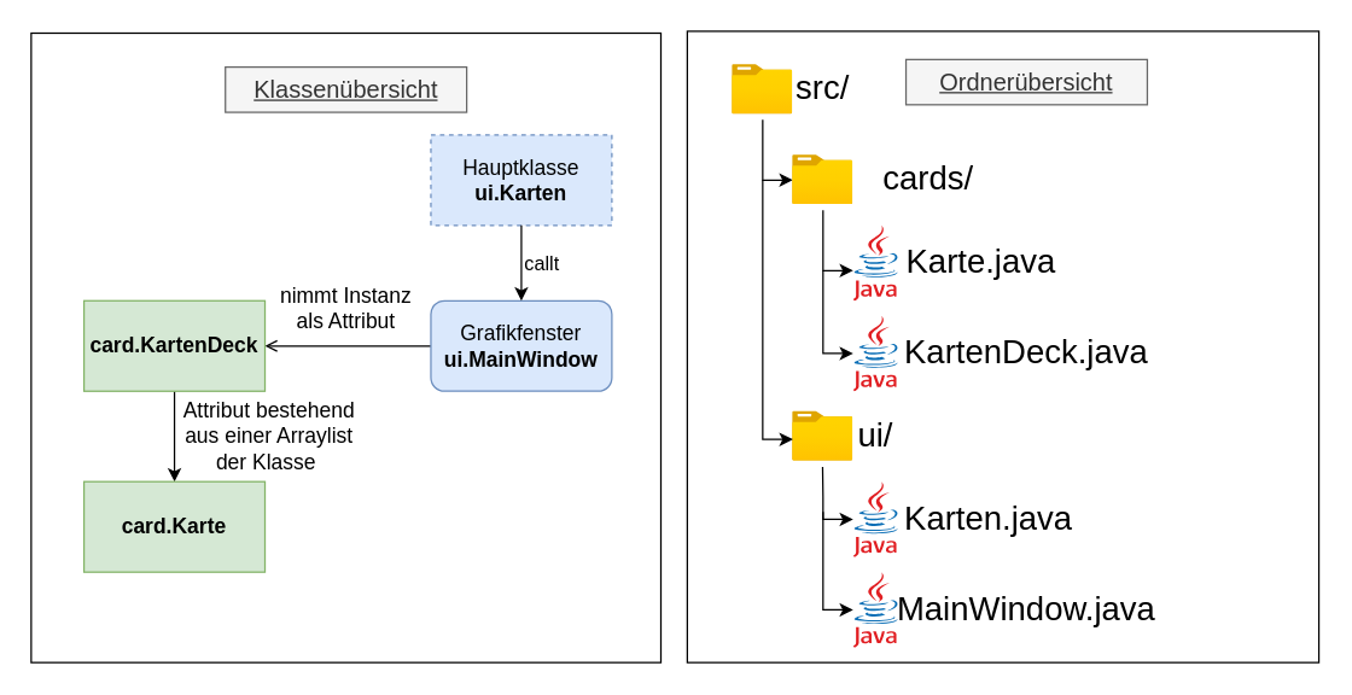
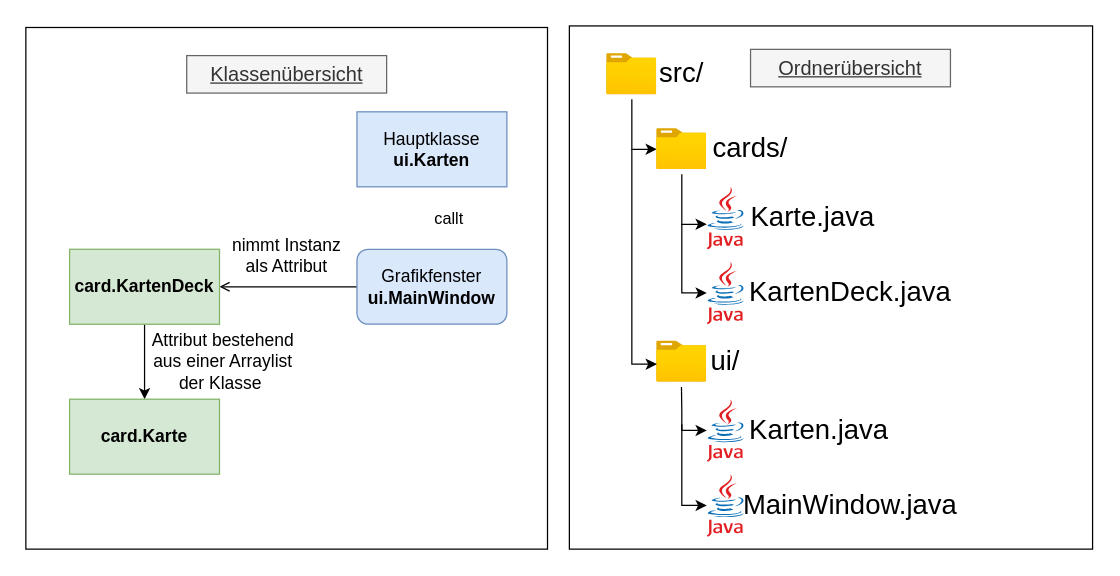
- <mxCell id="9" value="&lt;font style=&quot;font-size: 14px;&quot;&gt;Hauptklasse&lt;br&gt;&lt;b&gt;ui.Karten&lt;/b&gt;&lt;/font&gt;" style="rounded=0;whiteSpace=wrap;html=1;fillColor=#dae8fc;strokeColor=#6c8ebf;dashed=1;" parent="1" vertex="1"><mxGeometry x="285" y="89" width="120" height="60" as="geometry" /></mxCell>
+ <mxCell id="9" value="&lt;font style=&quot;font-size: 14px;&quot;&gt;Hauptklasse&lt;br&gt;&lt;b&gt;ui.Karten&lt;/b&gt;&lt;/font&gt;" style="rounded=0;whiteSpace=wrap;html=1;fillColor=#dae8fc;strokeColor=#6c8ebf;" parent="1" vertex="1"><mxGeometry x="285" y="89" width="120" height="60" as="geometry" /></mxCell>
- <mxCell id="21" value="&lt;font style=&quot;font-size: 22px;&quot;&gt;cards/&lt;/font&gt;" style="text;html=1;strokeColor=none;fillColor=none;align=center;verticalAlign=middle;whiteSpace=wrap;rounded=0;fontSize=16;" vertex="1" parent="1"><mxGeometry x="580" y="104" width="70" height="30" as="geometry" /></mxCell>
+ <mxCell id="21" value="&lt;font style=&quot;font-size: 22px;&quot;&gt;cards/&lt;/font&gt;" style="text;html=1;strokeColor=none;fillColor=none;align=center;verticalAlign=middle;whiteSpace=wrap;rounded=0;fontSize=16;" vertex="1" parent="1"><mxGeometry x="565" y="104" width="70" height="30" as="geometry" /></mxCell>
- <mxCell id="10" value="" style="endArrow=classic;html=1;rounded=0;exitX=0.5;exitY=1;exitDx=0;exitDy=0;entryX=0.5;entryY=0;entryDx=0;entryDy=0;" parent="1" source="9" target="5" edge="1"><mxGeometry width="50" height="50" relative="1" as="geometry"><mxPoint x="315" y="319" as="sourcePoint" /><mxPoint x="365" y="269" as="targetPoint" /></mxGeometry></mxCell>
